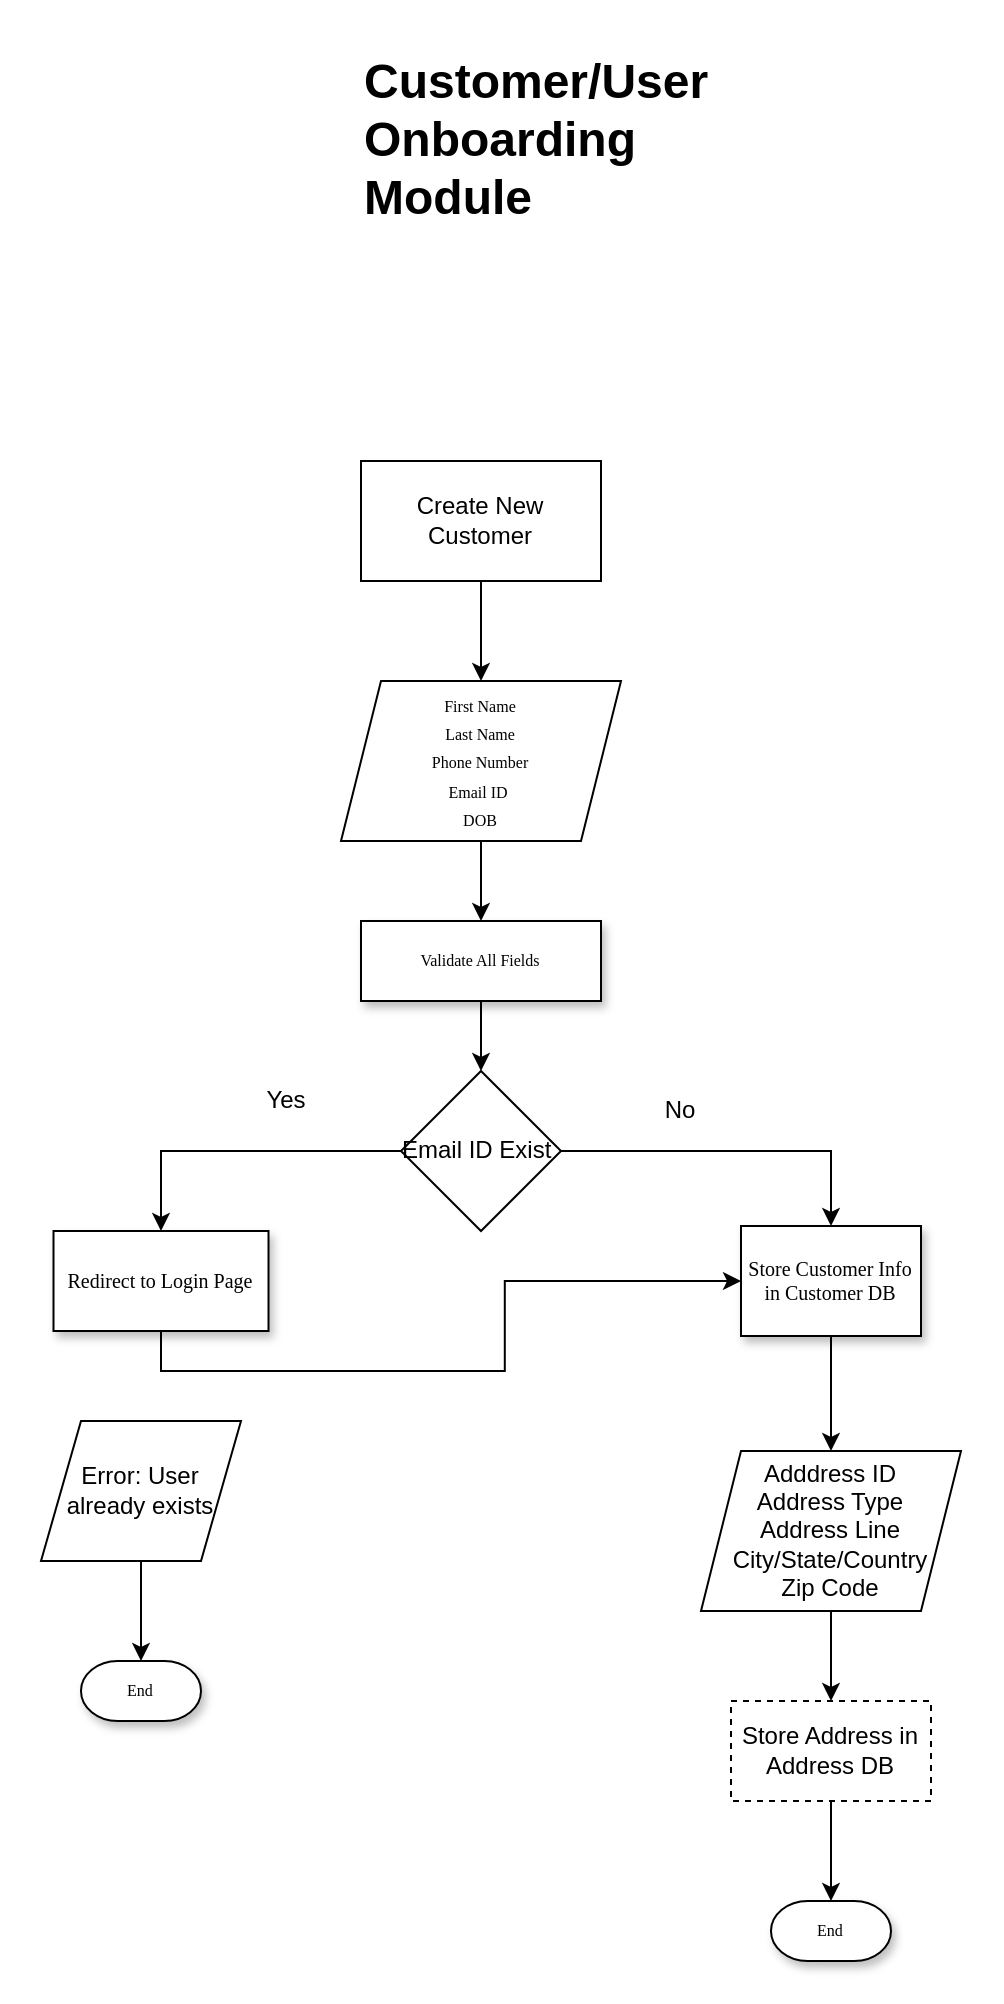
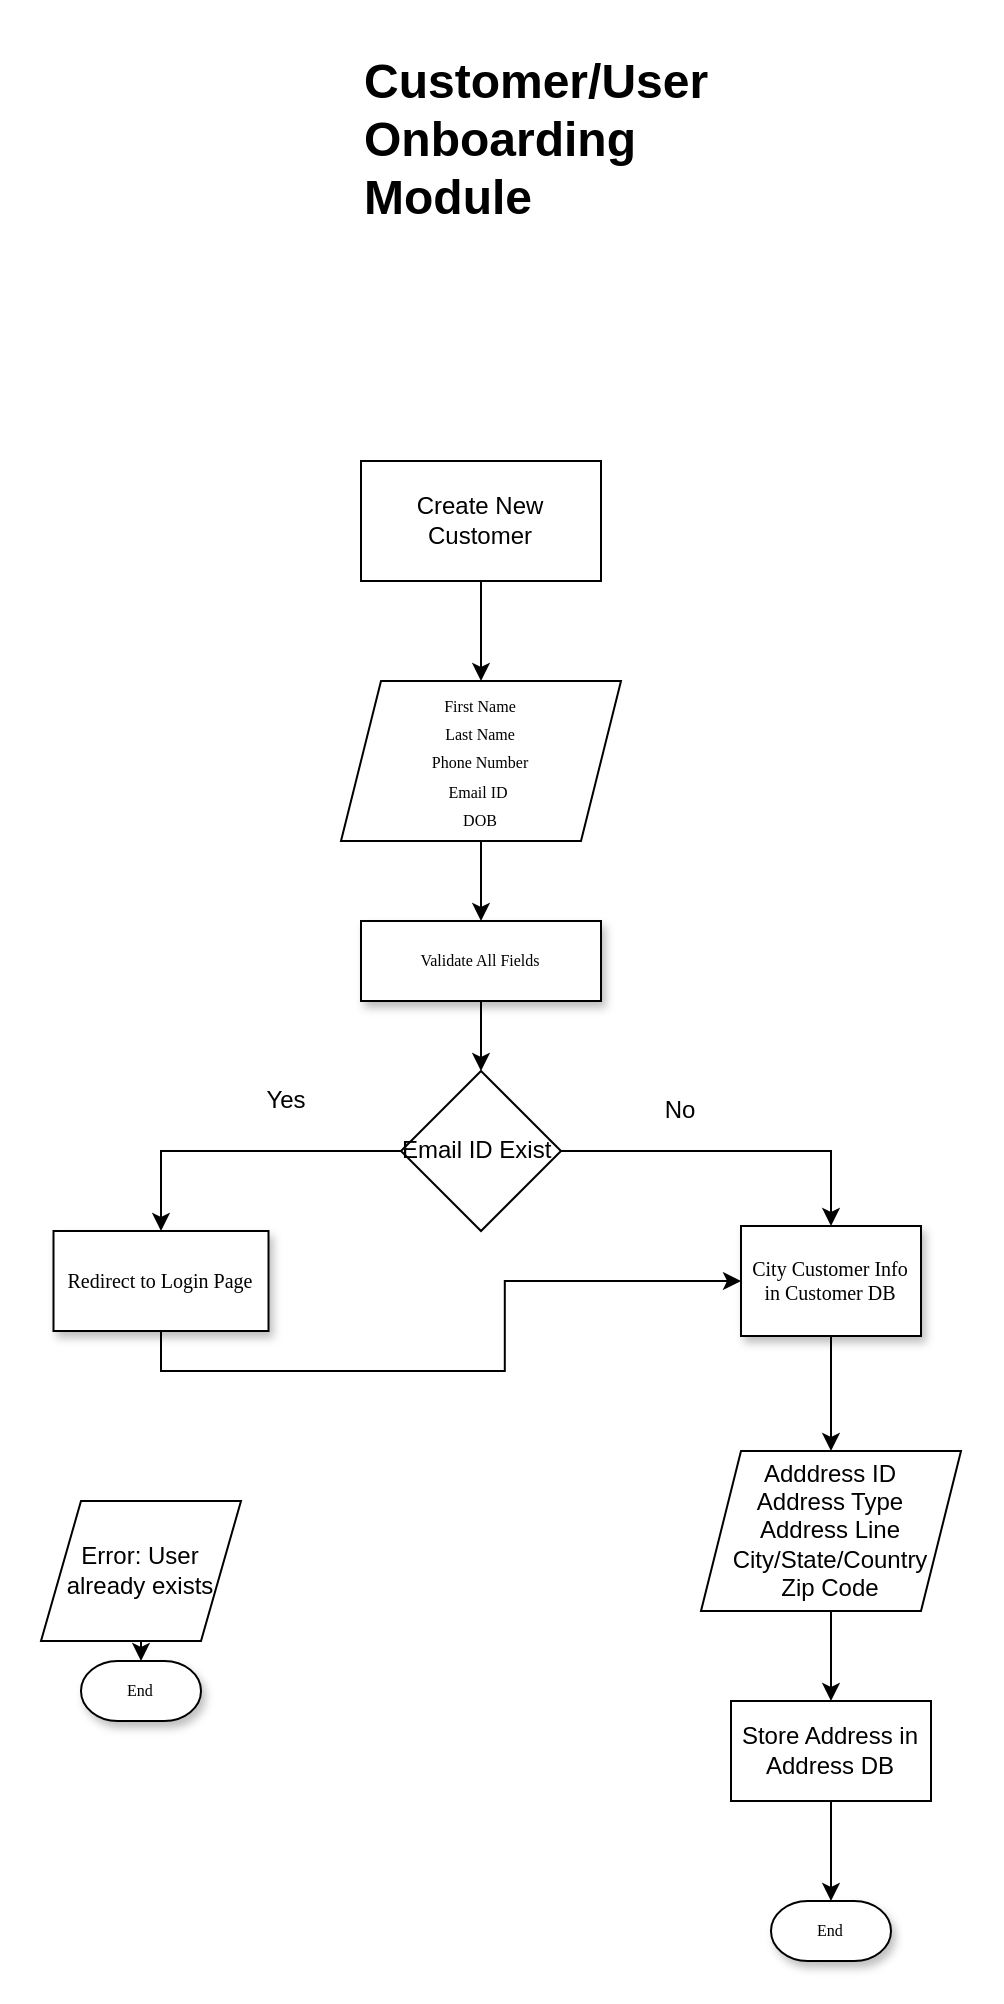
- <mxCell id="3" value="&lt;font size=&quot;1&quot;&gt;Store Customer Info in Customer DB&lt;/font&gt;" style="whiteSpace=wrap;html=1;rounded=0;shadow=1;labelBackgroundColor=none;strokeWidth=1;fontFamily=Verdana;fontSize=8;align=center;" vertex="1" parent="1"><mxGeometry x="370" y="612.5" width="90" height="55" as="geometry" /></mxCell>
+ <mxCell id="3" value="&lt;font size=&quot;1&quot;&gt;City Customer Info in Customer DB&lt;/font&gt;" style="whiteSpace=wrap;html=1;rounded=0;shadow=1;labelBackgroundColor=none;strokeWidth=1;fontFamily=Verdana;fontSize=8;align=center;" vertex="1" parent="1"><mxGeometry x="370" y="612.5" width="90" height="55" as="geometry" /></mxCell>
- <mxCell id="22" value="Error: User already exists" style="shape=parallelogram;perimeter=parallelogramPerimeter;whiteSpace=wrap;html=1;fixedSize=1;" vertex="1" parent="1"><mxGeometry x="20" y="710" width="100" height="70" as="geometry" /></mxCell>
+ <mxCell id="22" value="Error: User already exists" style="shape=parallelogram;perimeter=parallelogramPerimeter;whiteSpace=wrap;html=1;fixedSize=1;" vertex="1" parent="1"><mxGeometry x="20" y="750" width="100" height="70" as="geometry" /></mxCell>
- <mxCell id="19" value="Store Address in Address DB" style="rounded=0;whiteSpace=wrap;html=1;dashed=1;" vertex="1" parent="1"><mxGeometry x="365" y="850" width="100" height="50" as="geometry" /></mxCell>
+ <mxCell id="19" value="Store Address in Address DB" style="rounded=0;whiteSpace=wrap;html=1;" vertex="1" parent="1"><mxGeometry x="365" y="850" width="100" height="50" as="geometry" /></mxCell>
